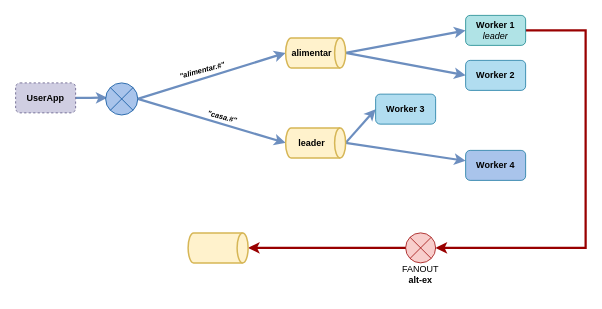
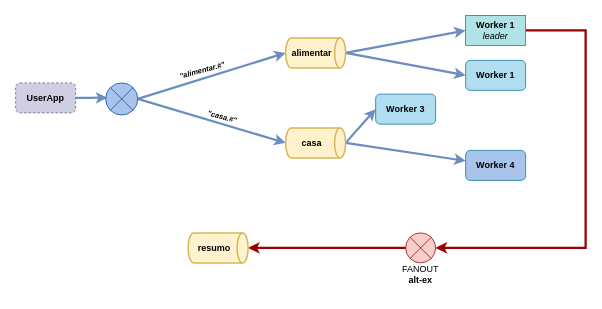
- <mxCell id="31" value="&lt;b&gt;Worker 1&lt;br&gt;&lt;/b&gt;&lt;i&gt;leader&lt;/i&gt;" style="rounded=1;whiteSpace=wrap;html=1;fillColor=#b0e3e6;strokeColor=#0e8088;" parent="1" vertex="1"><mxGeometry x="620" y="20" width="80" height="40" as="geometry" /></mxCell>
+ <mxCell id="31" value="&lt;b&gt;Worker 1&lt;br&gt;&lt;/b&gt;&lt;i&gt;leader&lt;/i&gt;" style="whiteSpace=wrap;html=1;fillColor=#b0e3e6;strokeColor=#0e8088;rounded=0;" parent="1" vertex="1"><mxGeometry x="620" y="20" width="80" height="40" as="geometry" /></mxCell>
- <mxCell id="32" value="&lt;b&gt;Worker 2&lt;/b&gt;" style="rounded=1;whiteSpace=wrap;html=1;fillColor=#b1ddf0;strokeColor=#10739e;" parent="1" vertex="1"><mxGeometry x="620" y="80" width="80" height="40" as="geometry" /></mxCell>
+ <mxCell id="32" value="&lt;b&gt;Worker 1&lt;/b&gt;" style="rounded=1;whiteSpace=wrap;html=1;fillColor=#b1ddf0;strokeColor=#10739e;" parent="1" vertex="1"><mxGeometry x="620" y="80" width="80" height="40" as="geometry" /></mxCell>
- <mxCell id="19" value="&lt;b&gt;leader&lt;/b&gt;" style="text;html=1;strokeColor=none;fillColor=none;align=center;verticalAlign=middle;whiteSpace=wrap;rounded=0;" parent="17" vertex="1"><mxGeometry y="5" width="70" height="30" as="geometry" /></mxCell>
+ <mxCell id="19" value="&lt;b&gt;casa&lt;/b&gt;" style="text;html=1;strokeColor=none;fillColor=none;align=center;verticalAlign=middle;whiteSpace=wrap;rounded=0;" parent="17" vertex="1"><mxGeometry y="5" width="70" height="30" as="geometry" /></mxCell>
+ <mxCell id="16" value="&lt;b&gt;resumo&lt;/b&gt;" style="text;html=1;strokeColor=none;fillColor=none;align=center;verticalAlign=middle;whiteSpace=wrap;rounded=0;" parent="14" vertex="1"><mxGeometry y="5" width="70" height="30" as="geometry" /></mxCell>
